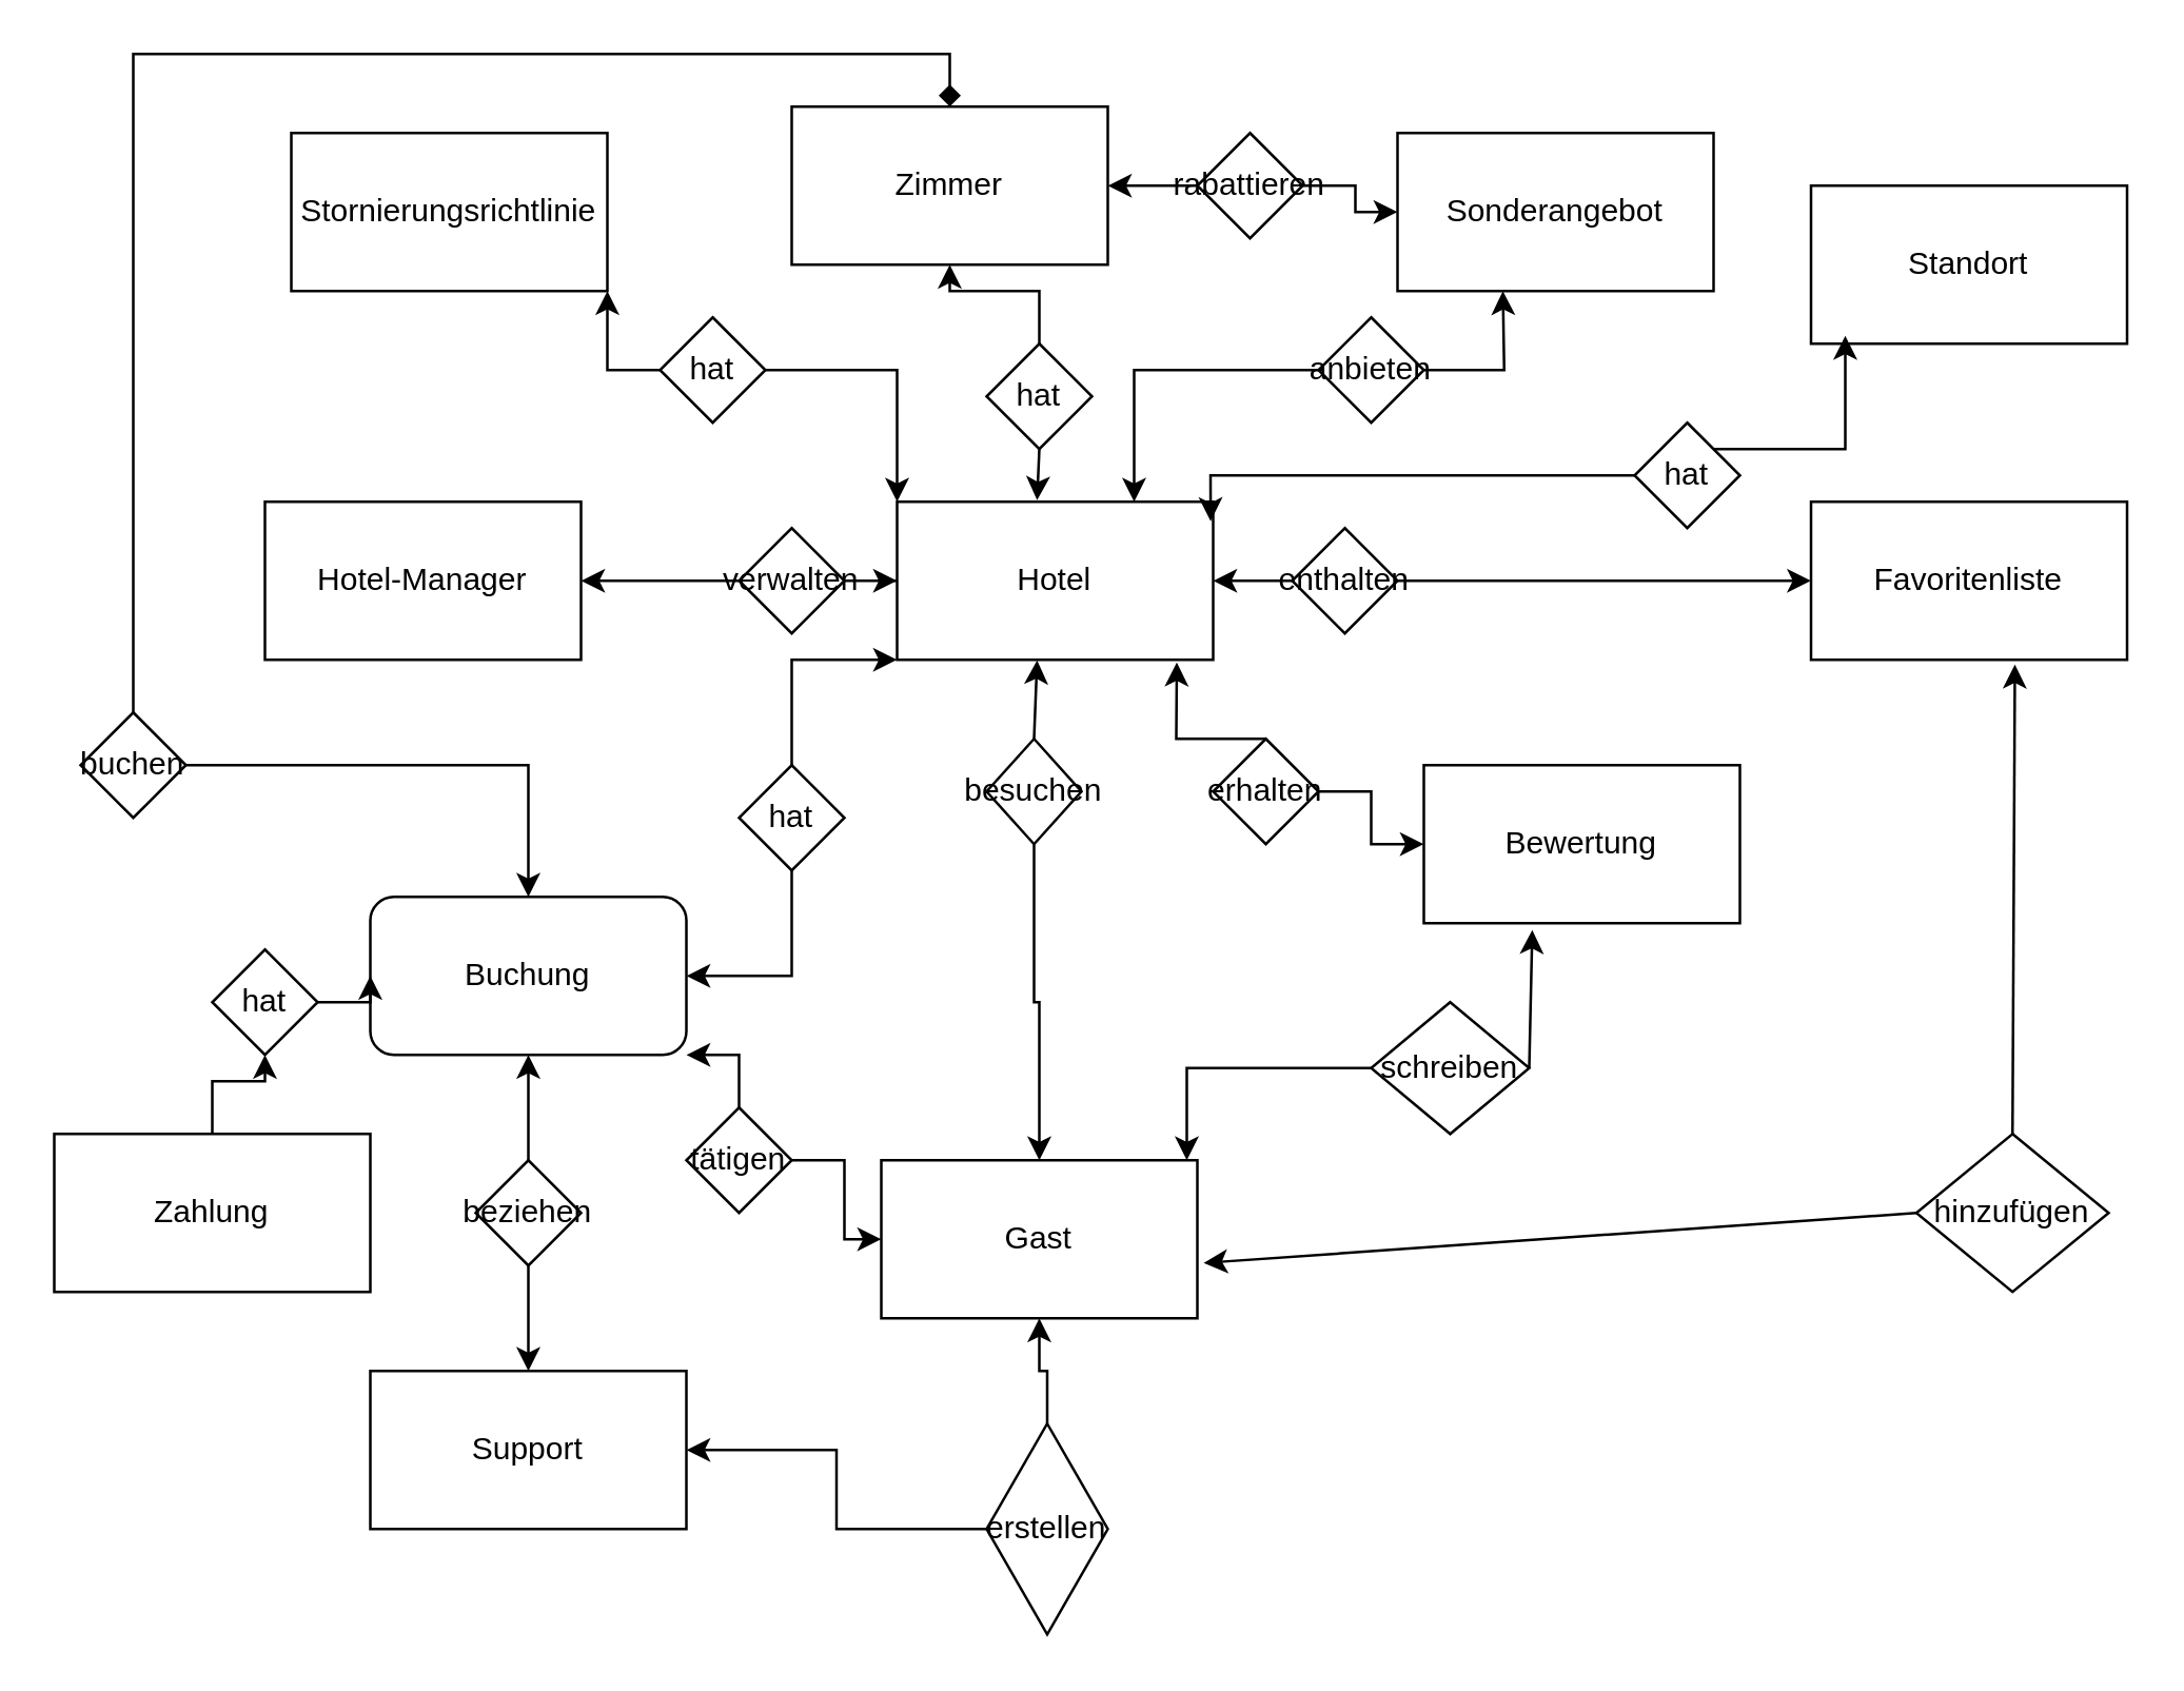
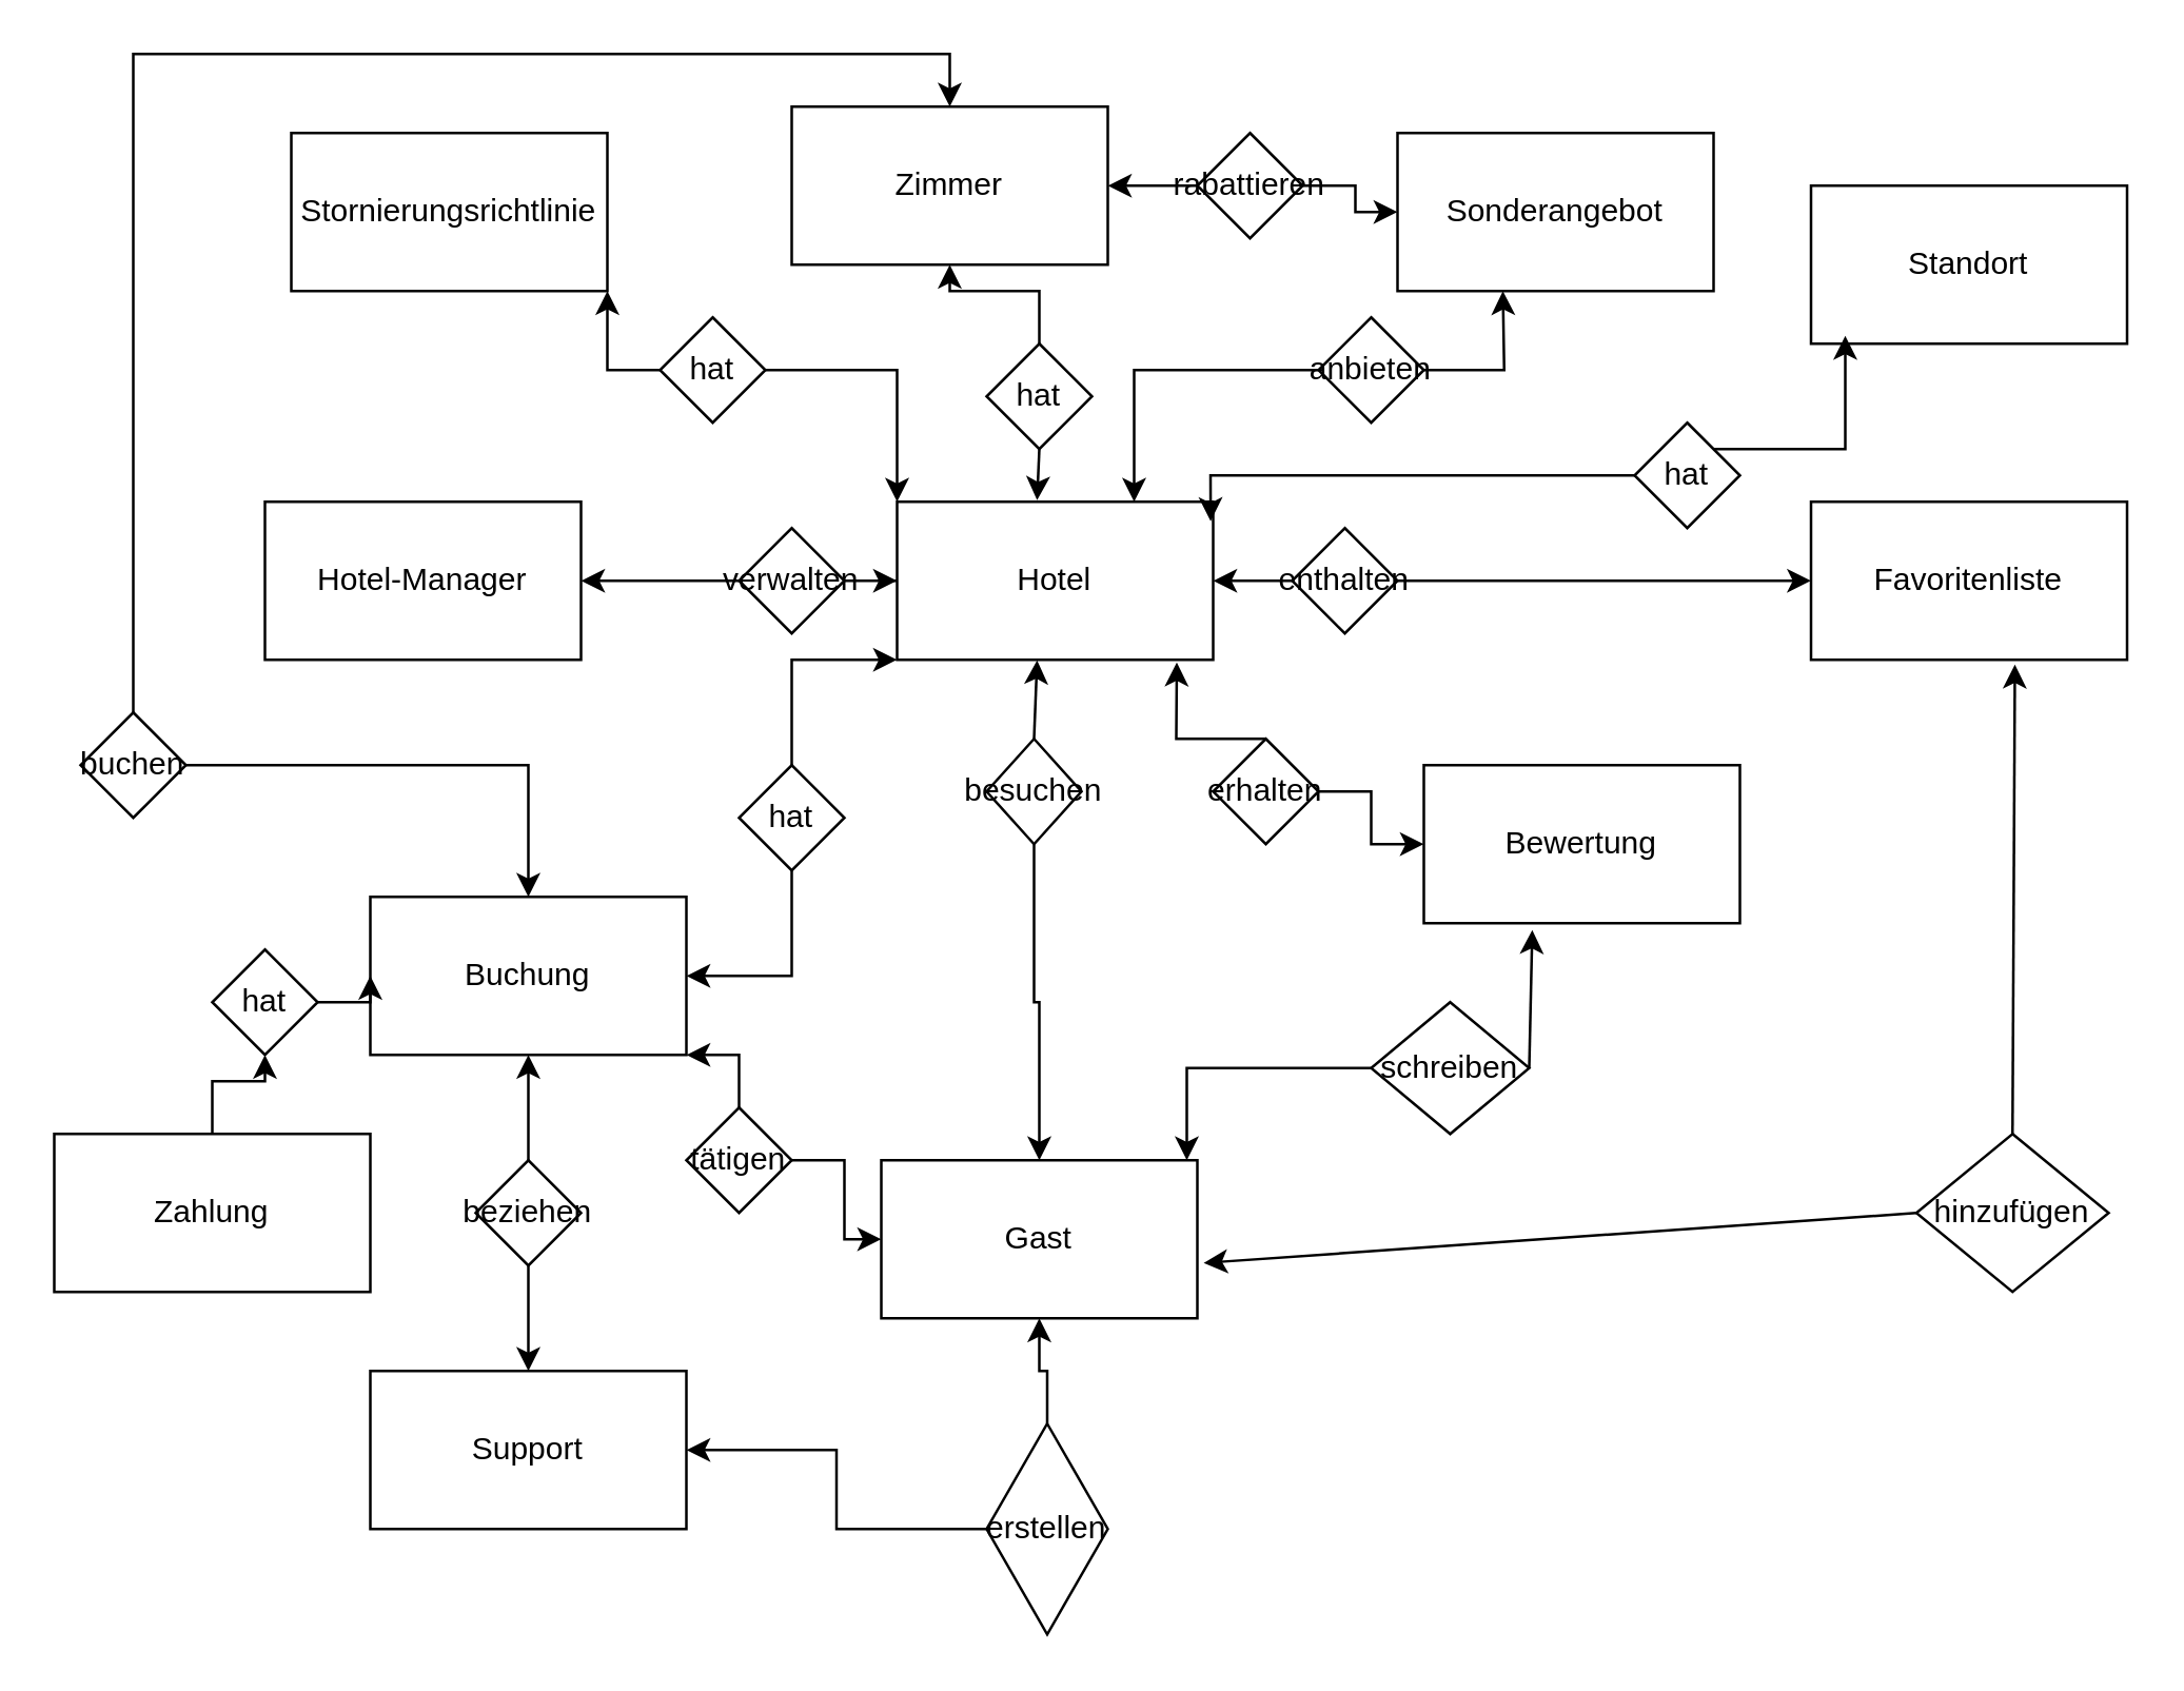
- <mxCell id="61" style="edgeStyle=orthogonalEdgeStyle;rounded=0;orthogonalLoop=1;jettySize=auto;html=1;entryX=0.5;entryY=0;entryDx=0;entryDy=0;endArrow=diamond;" edge="1" parent="1" source="63" target="6"><mxGeometry relative="1" as="geometry"><Array as="points"><mxPoint x="50" y="20" /><mxPoint x="360" y="20" /></Array></mxGeometry></mxCell>
+ <mxCell id="61" style="edgeStyle=orthogonalEdgeStyle;rounded=0;orthogonalLoop=1;jettySize=auto;html=1;entryX=0.5;entryY=0;entryDx=0;entryDy=0;" edge="1" parent="1" source="63" target="6"><mxGeometry relative="1" as="geometry"><Array as="points"><mxPoint x="50" y="20" /><mxPoint x="360" y="20" /></Array></mxGeometry></mxCell>
- <mxCell id="3" value="Buchung" style="whiteSpace=wrap;html=1;rounded=1;" vertex="1" parent="1"><mxGeometry x="140" y="340" width="120" height="60" as="geometry" /></mxCell>
+ <mxCell id="3" value="Buchung" style="rounded=0;whiteSpace=wrap;html=1;" vertex="1" parent="1"><mxGeometry x="140" y="340" width="120" height="60" as="geometry" /></mxCell>
